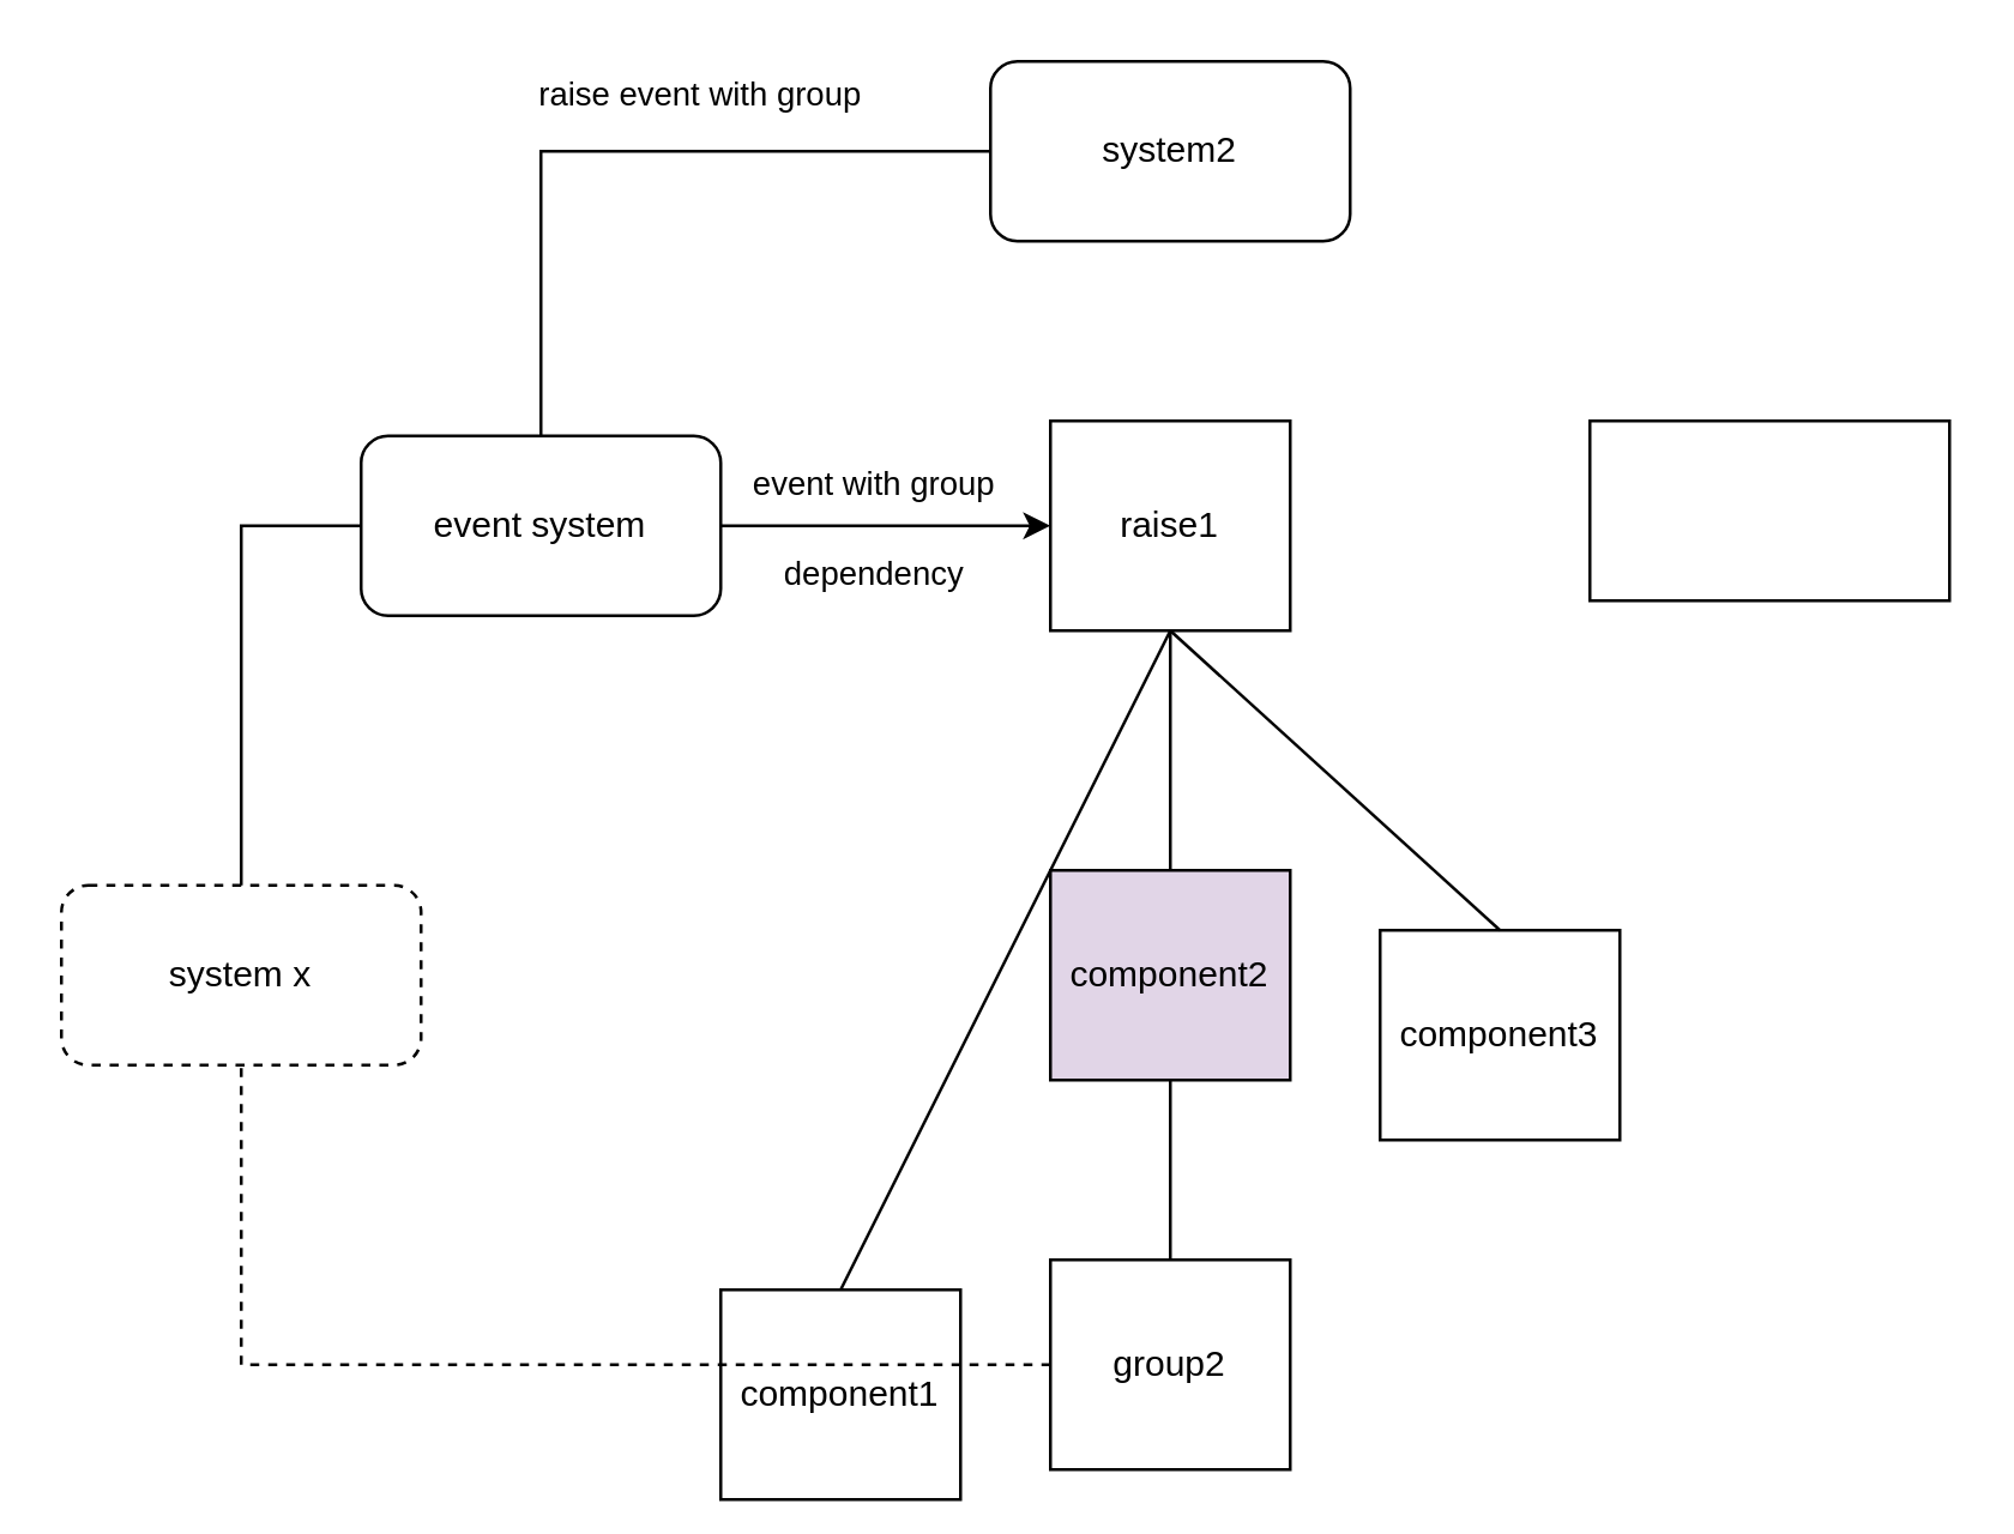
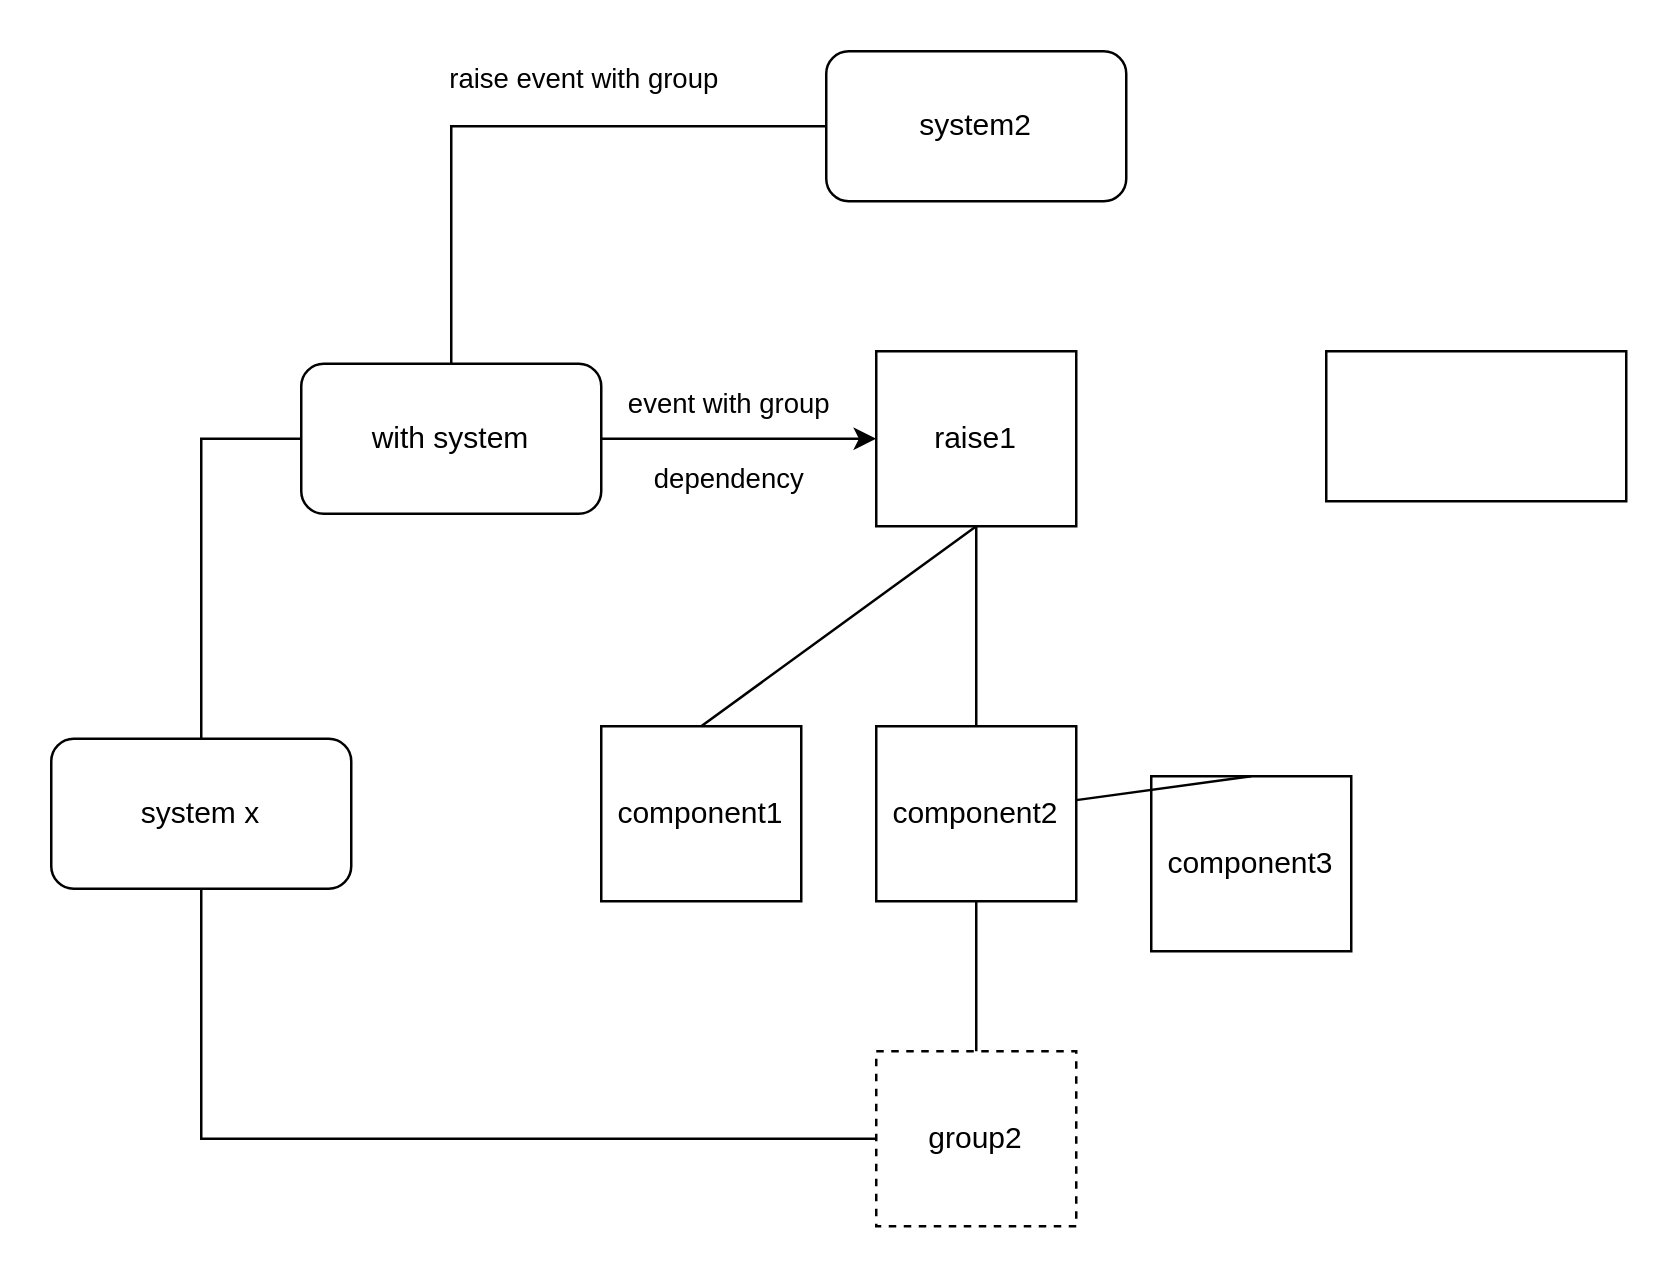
- <mxCell id="11" value="event system" style="rounded=1;whiteSpace=wrap;html=1;" parent="1" vertex="1"><mxGeometry x="120" y="145" width="120" height="60" as="geometry" /></mxCell>
+ <mxCell id="11" value="with system" style="rounded=1;whiteSpace=wrap;html=1;" parent="1" vertex="1"><mxGeometry x="120" y="145" width="120" height="60" as="geometry" /></mxCell>
- <mxCell id="8" value="" style="endArrow=none;html=1;rounded=0;exitX=0.5;exitY=0;exitDx=0;exitDy=0;entryX=0.5;entryY=1;entryDx=0;entryDy=0;" parent="1" source="4" target="5" edge="1"><mxGeometry width="50" height="50" relative="1" as="geometry"><mxPoint x="400" y="260" as="sourcePoint" /><mxPoint x="400" y="220" as="targetPoint" /></mxGeometry></mxCell>
+ <mxCell id="8" value="" style="endArrow=none;html=1;rounded=0;exitX=0.5;exitY=0;exitDx=0;exitDy=0;" parent="1" source="4" target="3" edge="1"><mxGeometry width="50" height="50" relative="1" as="geometry"><mxPoint x="400" y="260" as="sourcePoint" /><mxPoint x="400" y="220" as="targetPoint" /></mxGeometry></mxCell>
- <mxCell id="17" value="system x" style="rounded=1;whiteSpace=wrap;html=1;dashed=1;" parent="1" vertex="1"><mxGeometry x="20" y="295" width="120" height="60" as="geometry" /></mxCell>
+ <mxCell id="17" value="system x" style="rounded=1;whiteSpace=wrap;html=1;" parent="1" vertex="1"><mxGeometry x="20" y="295" width="120" height="60" as="geometry" /></mxCell>
- <mxCell id="3" value="component2" style="rounded=0;whiteSpace=wrap;html=1;fillColor=#e1d5e7;" parent="1" vertex="1"><mxGeometry x="350" y="290" width="80" height="70" as="geometry" /></mxCell>
+ <mxCell id="3" value="component2" style="rounded=0;whiteSpace=wrap;html=1;" parent="1" vertex="1"><mxGeometry x="350" y="290" width="80" height="70" as="geometry" /></mxCell>
- <mxCell id="19" value="" style="endArrow=none;html=1;rounded=0;entryX=0.5;entryY=1;entryDx=0;entryDy=0;exitX=0;exitY=0.5;exitDx=0;exitDy=0;dashed=1;" parent="1" source="9" target="17" edge="1"><mxGeometry width="50" height="50" relative="1" as="geometry"><mxPoint x="160" y="460" as="sourcePoint" /><mxPoint x="160" y="400" as="targetPoint" /><Array as="points"><mxPoint x="80" y="455" /></Array></mxGeometry></mxCell>
+ <mxCell id="19" value="" style="endArrow=none;html=1;rounded=0;entryX=0.5;entryY=1;entryDx=0;entryDy=0;exitX=0;exitY=0.5;exitDx=0;exitDy=0;" parent="1" source="9" target="17" edge="1"><mxGeometry width="50" height="50" relative="1" as="geometry"><mxPoint x="160" y="460" as="sourcePoint" /><mxPoint x="160" y="400" as="targetPoint" /><Array as="points"><mxPoint x="80" y="455" /></Array></mxGeometry></mxCell>
- <mxCell id="9" value="group2" style="rounded=0;whiteSpace=wrap;html=1;" parent="1" vertex="1"><mxGeometry x="350" y="420" width="80" height="70" as="geometry" /></mxCell>
+ <mxCell id="9" value="group2" style="rounded=0;whiteSpace=wrap;html=1;dashed=1;" parent="1" vertex="1"><mxGeometry x="350" y="420" width="80" height="70" as="geometry" /></mxCell>
- <mxCell id="2" value="component1" style="rounded=0;whiteSpace=wrap;html=1;" parent="1" vertex="1"><mxGeometry x="240" y="430" width="80" height="70" as="geometry" /></mxCell>
+ <mxCell id="2" value="component1" style="rounded=0;whiteSpace=wrap;html=1;" parent="1" vertex="1"><mxGeometry x="240" y="290" width="80" height="70" as="geometry" /></mxCell>
